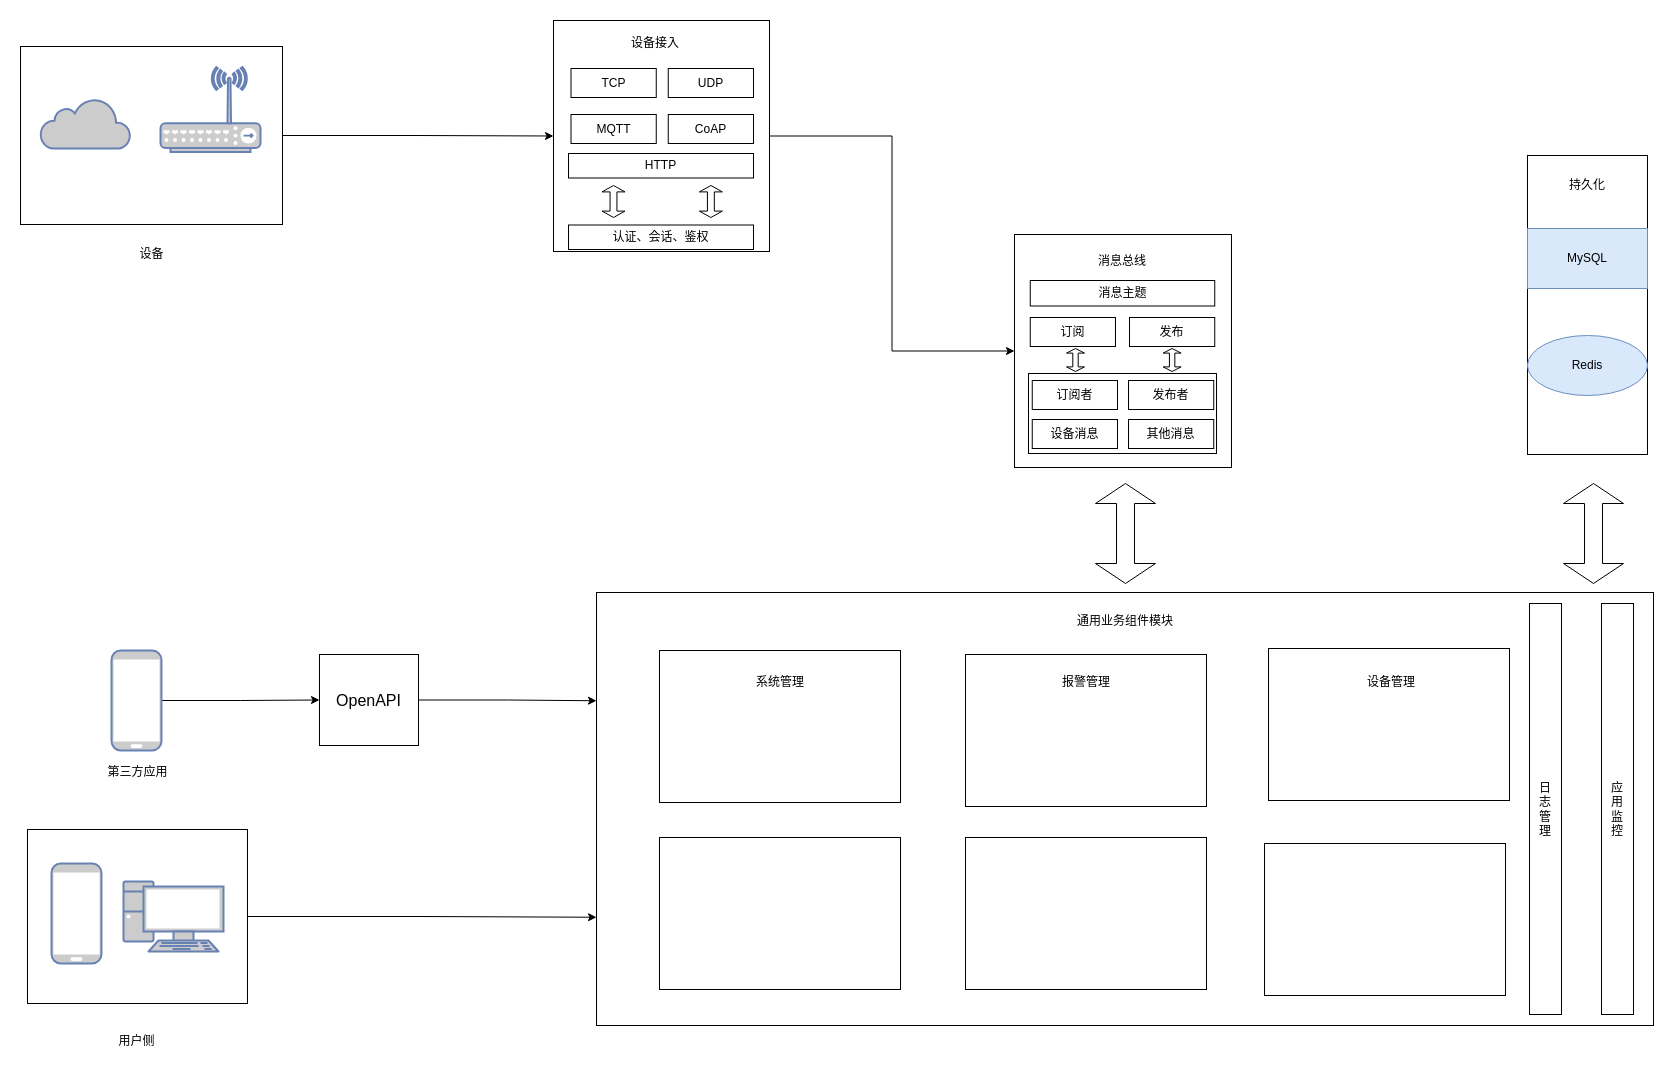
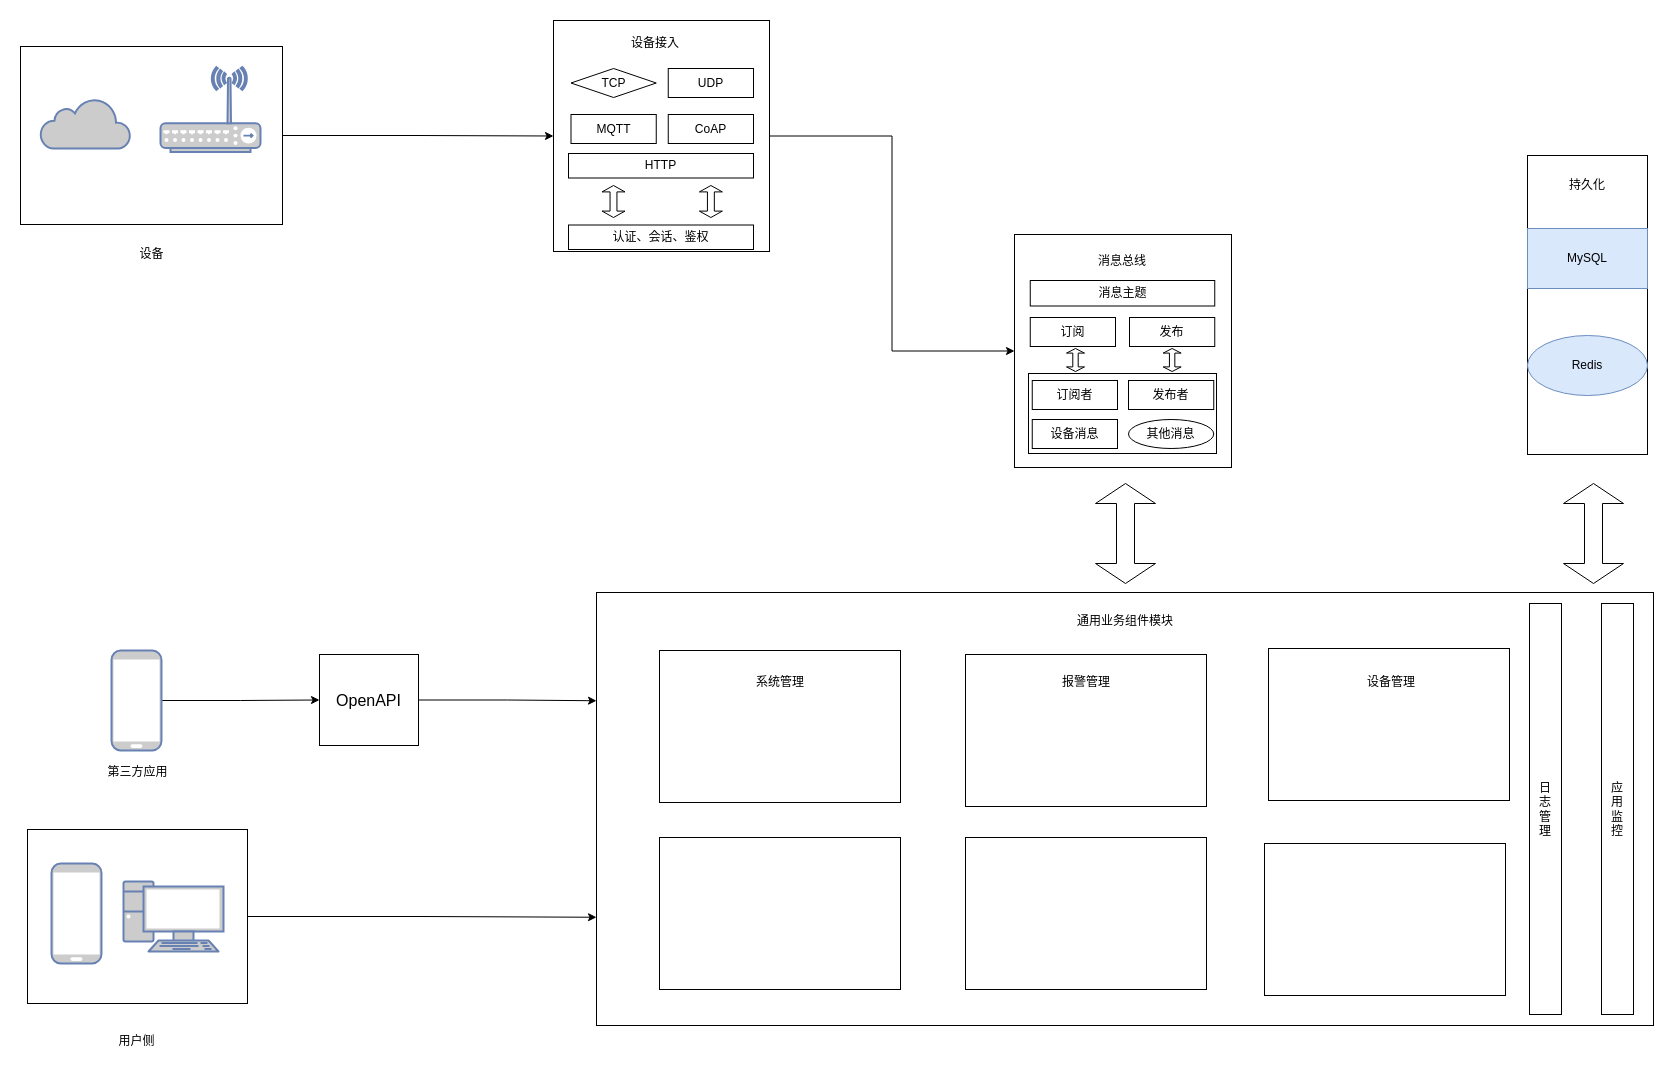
- <mxCell id="60" value="TCP" style="rounded=0;whiteSpace=wrap;html=1;" vertex="1" parent="53"><mxGeometry x="17.5" y="44" width="85.25" height="29" as="geometry" /></mxCell>
+ <mxCell id="60" value="TCP" style="rhombus;whiteSpace=wrap;html=1;" vertex="1" parent="53"><mxGeometry x="17.5" y="44" width="85.25" height="29" as="geometry" /></mxCell>
- <mxCell id="49" value="其他消息" style="rounded=0;whiteSpace=wrap;html=1;" vertex="1" parent="44"><mxGeometry x="100" y="46" width="85.25" height="29" as="geometry" /></mxCell>
+ <mxCell id="49" value="其他消息" style="ellipse;whiteSpace=wrap;html=1;" vertex="1" parent="44"><mxGeometry x="100" y="46" width="85.25" height="29" as="geometry" /></mxCell>
